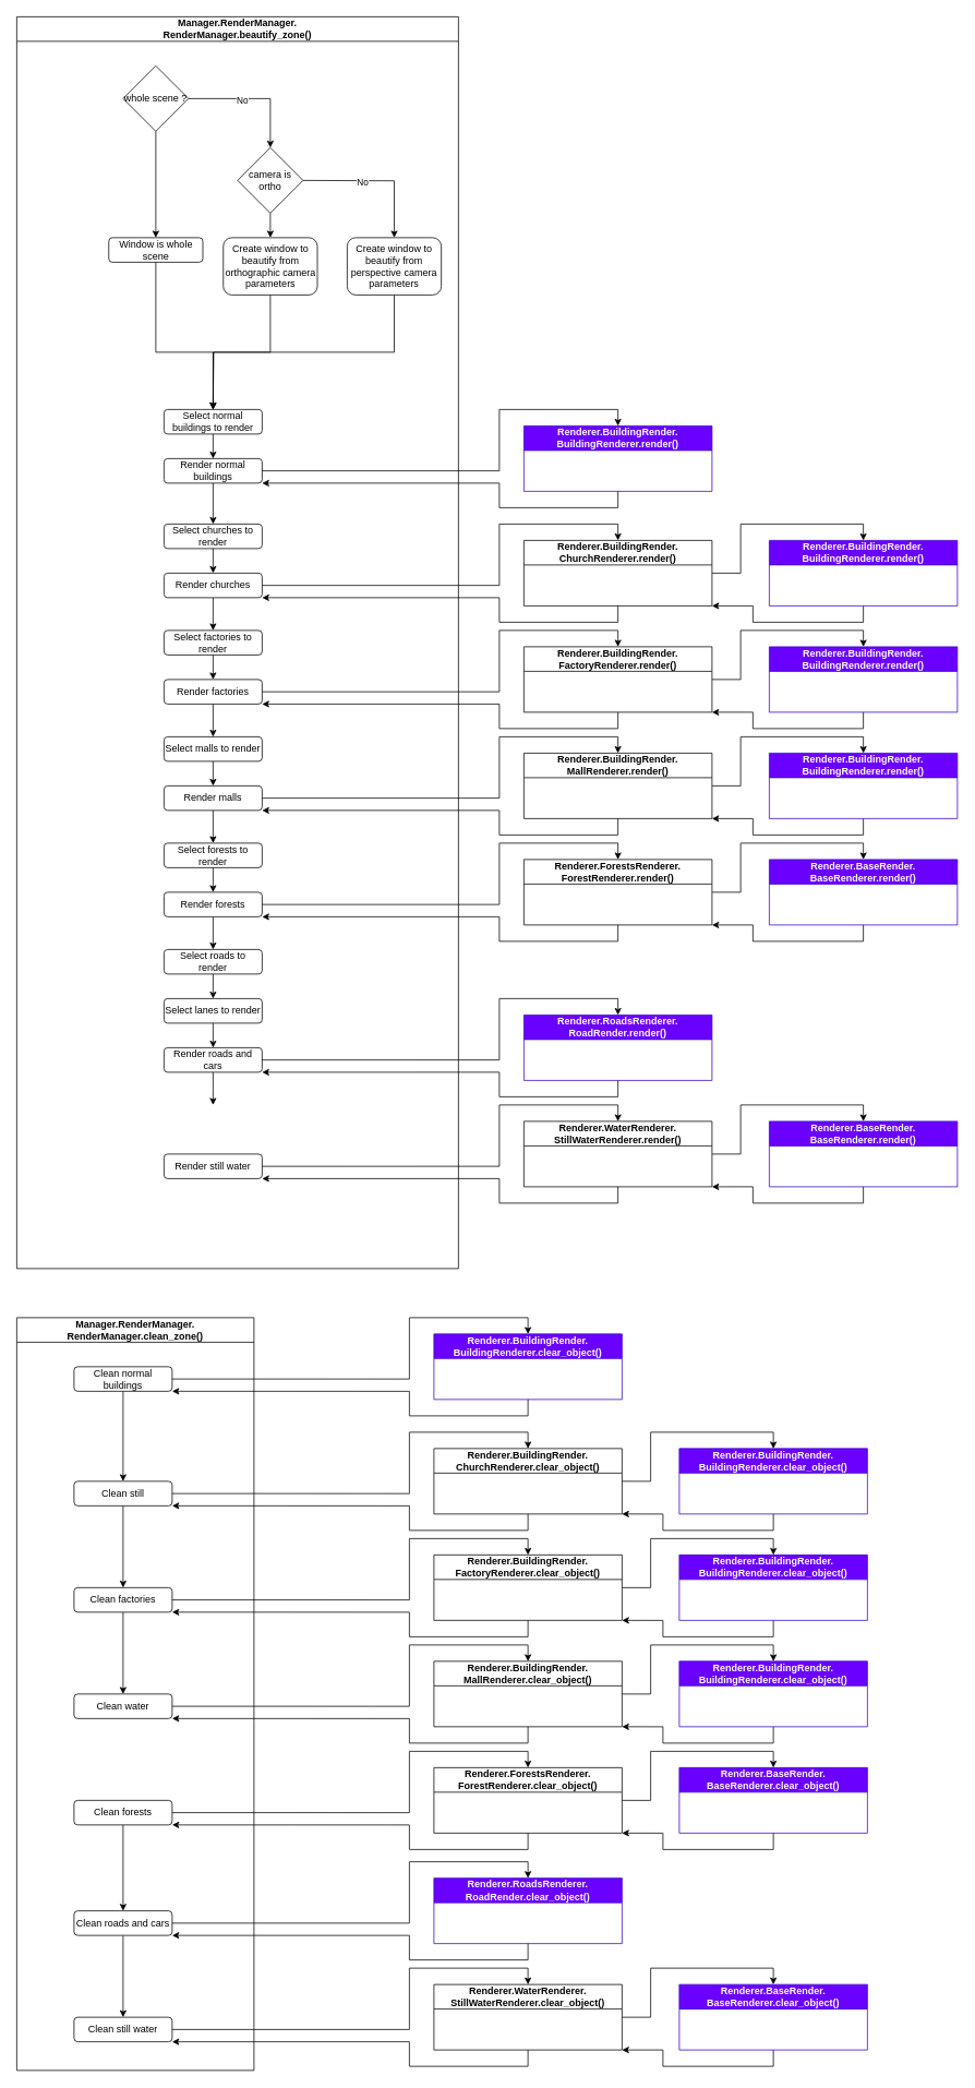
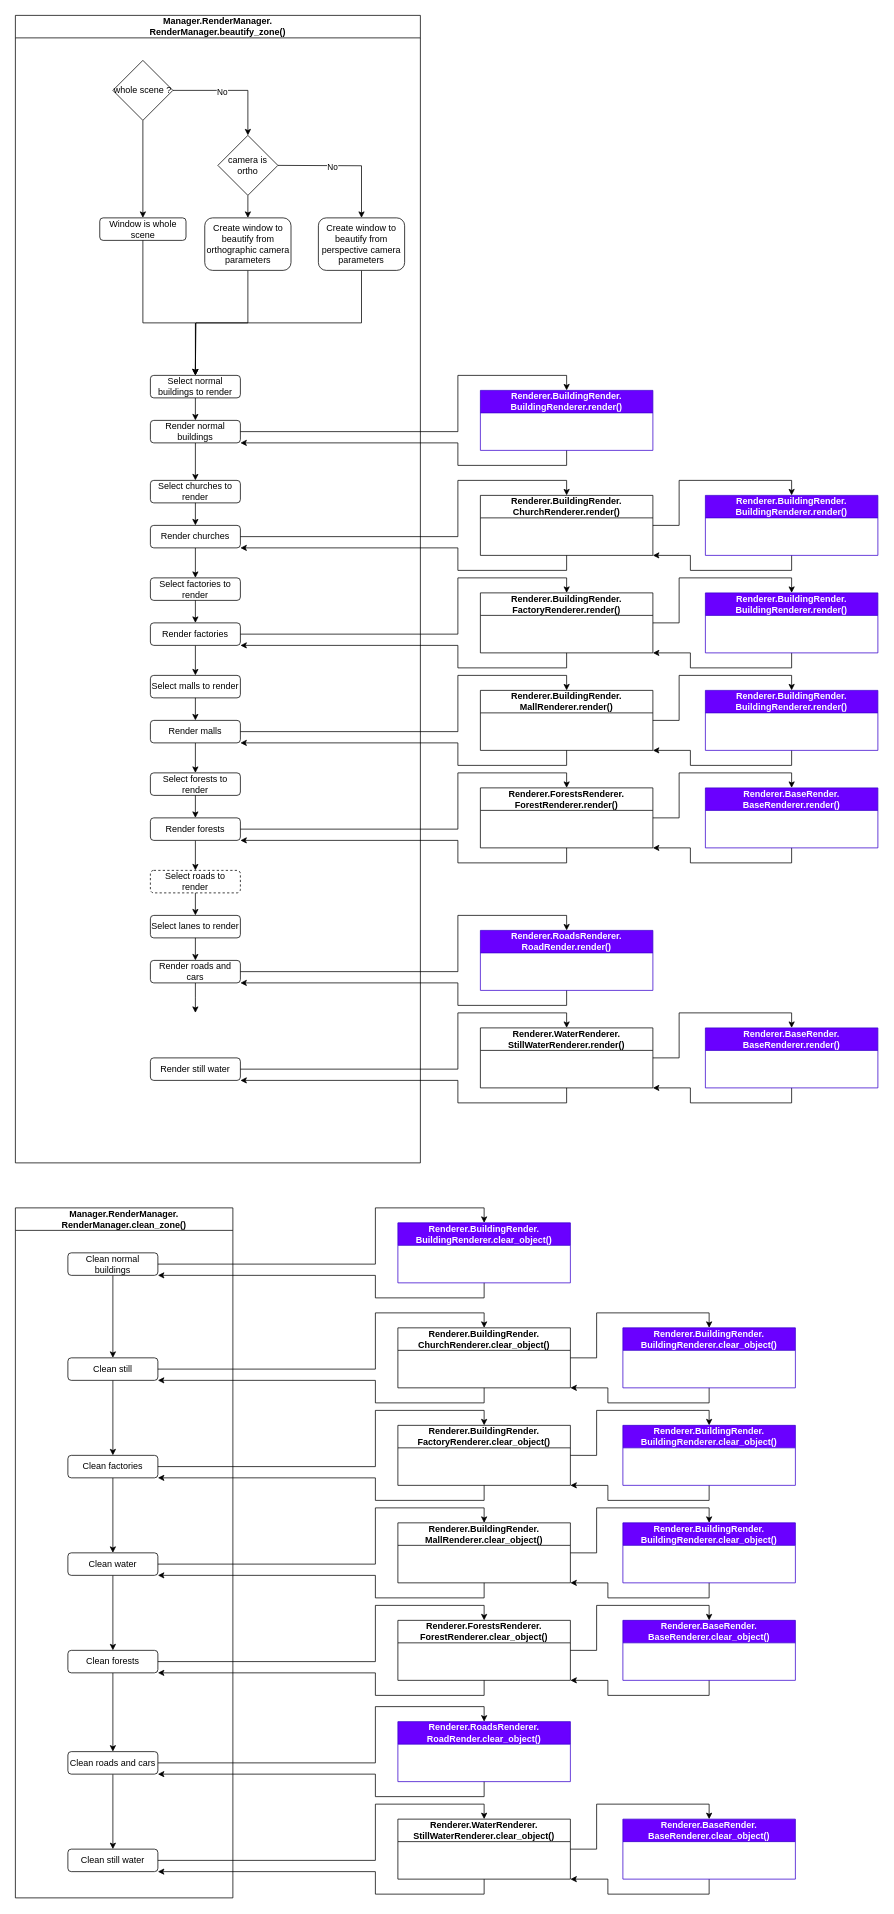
- <mxCell id="66" value="Select roads to render" style="rounded=1;whiteSpace=wrap;html=1;fontSize=12;glass=0;strokeWidth=1;shadow=0;" parent="2" vertex="1"><mxGeometry x="180" y="1140" width="120" height="30" as="geometry" /></mxCell>
+ <mxCell id="66" value="Select roads to render" style="rounded=1;whiteSpace=wrap;html=1;fontSize=12;glass=0;strokeWidth=1;shadow=0;dashed=1;" parent="2" vertex="1"><mxGeometry x="180" y="1140" width="120" height="30" as="geometry" /></mxCell>
+ <mxCell id="96" style="edgeStyle=orthogonalEdgeStyle;rounded=0;orthogonalLoop=1;jettySize=auto;html=1;exitX=0.5;exitY=1;exitDx=0;exitDy=0;entryX=0.5;entryY=0;entryDx=0;entryDy=0;" parent="80" source="97" target="105" edge="1"><mxGeometry relative="1" as="geometry" /></mxCell>
